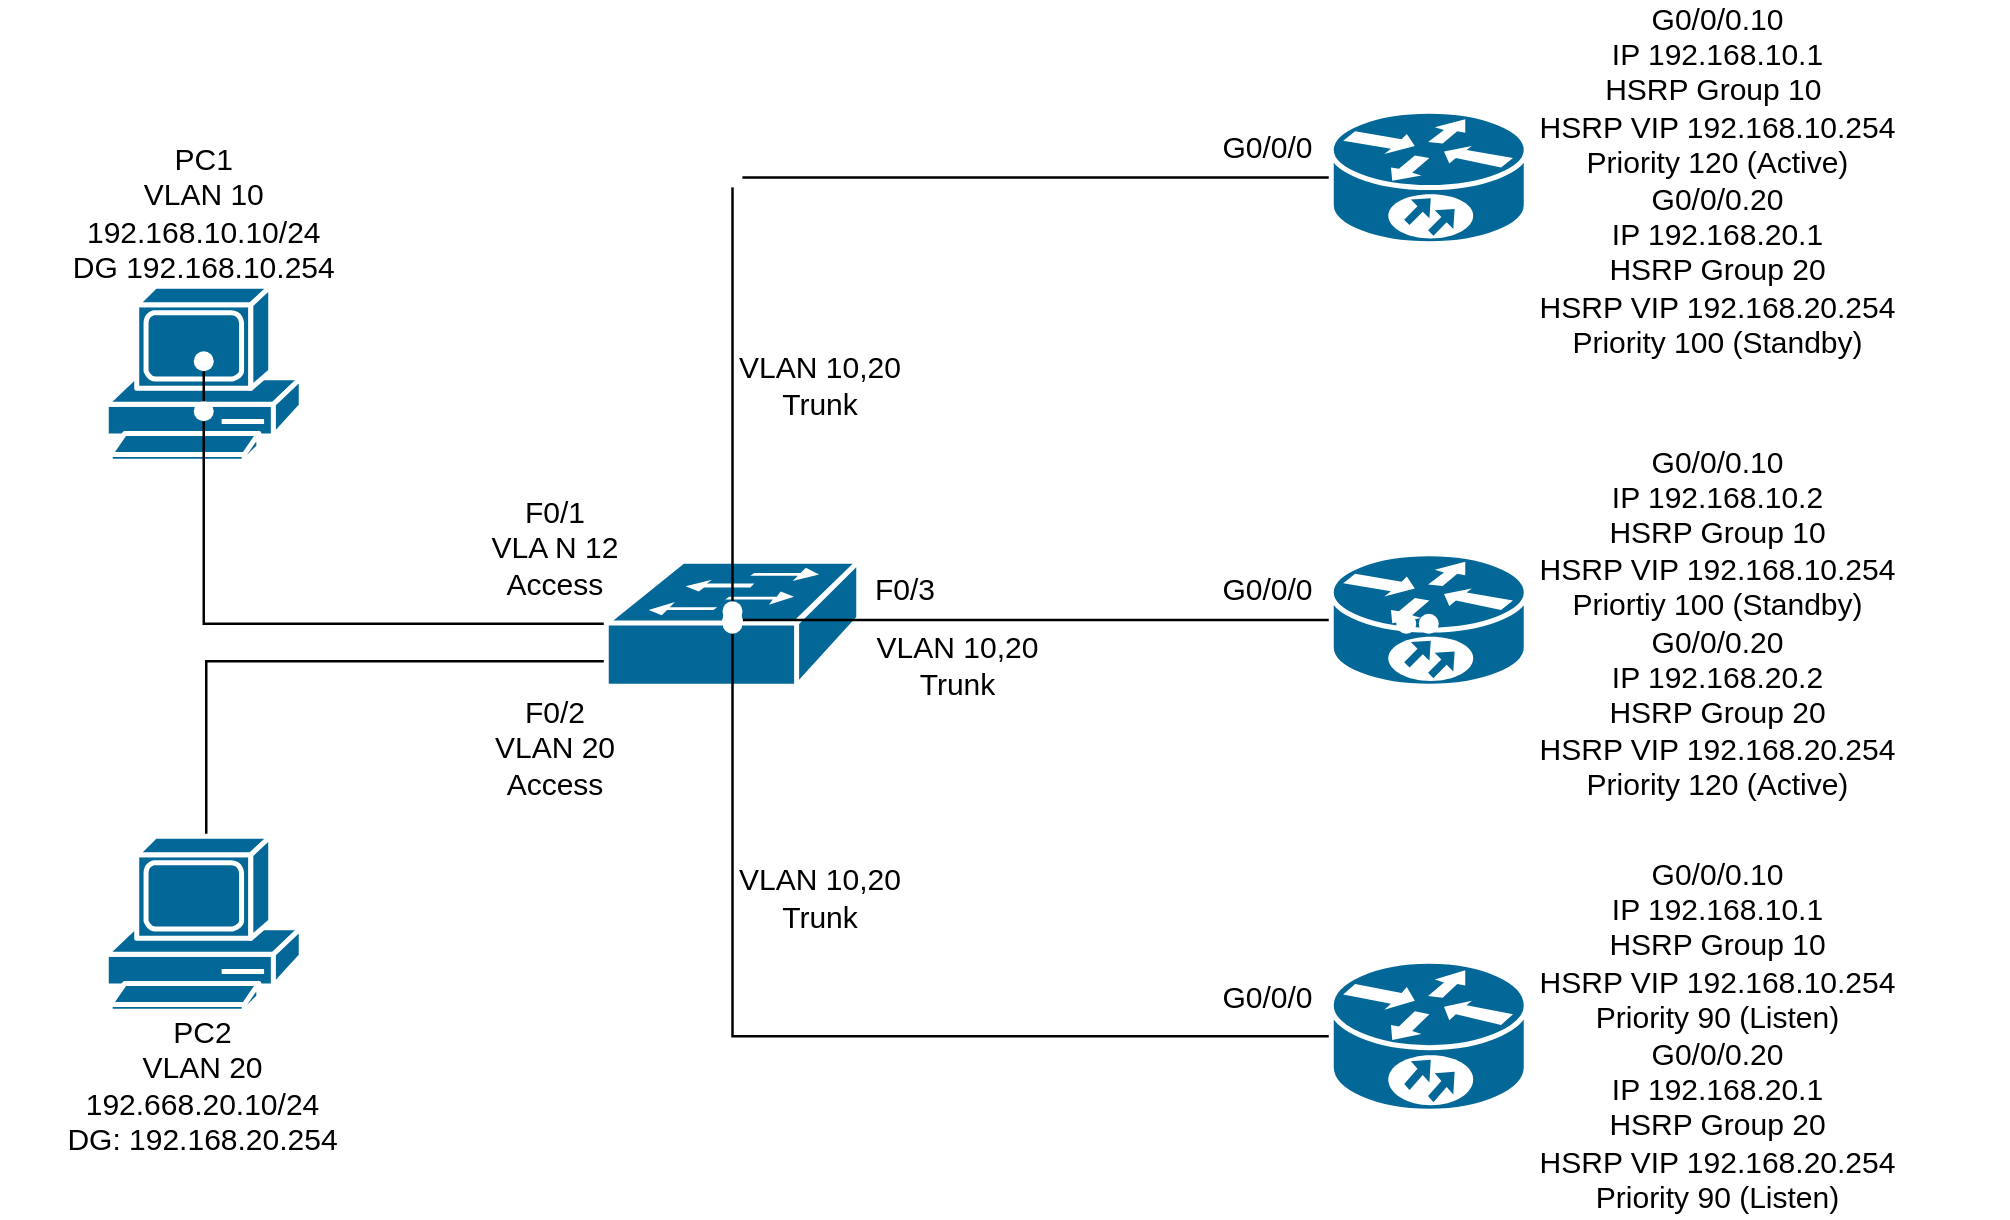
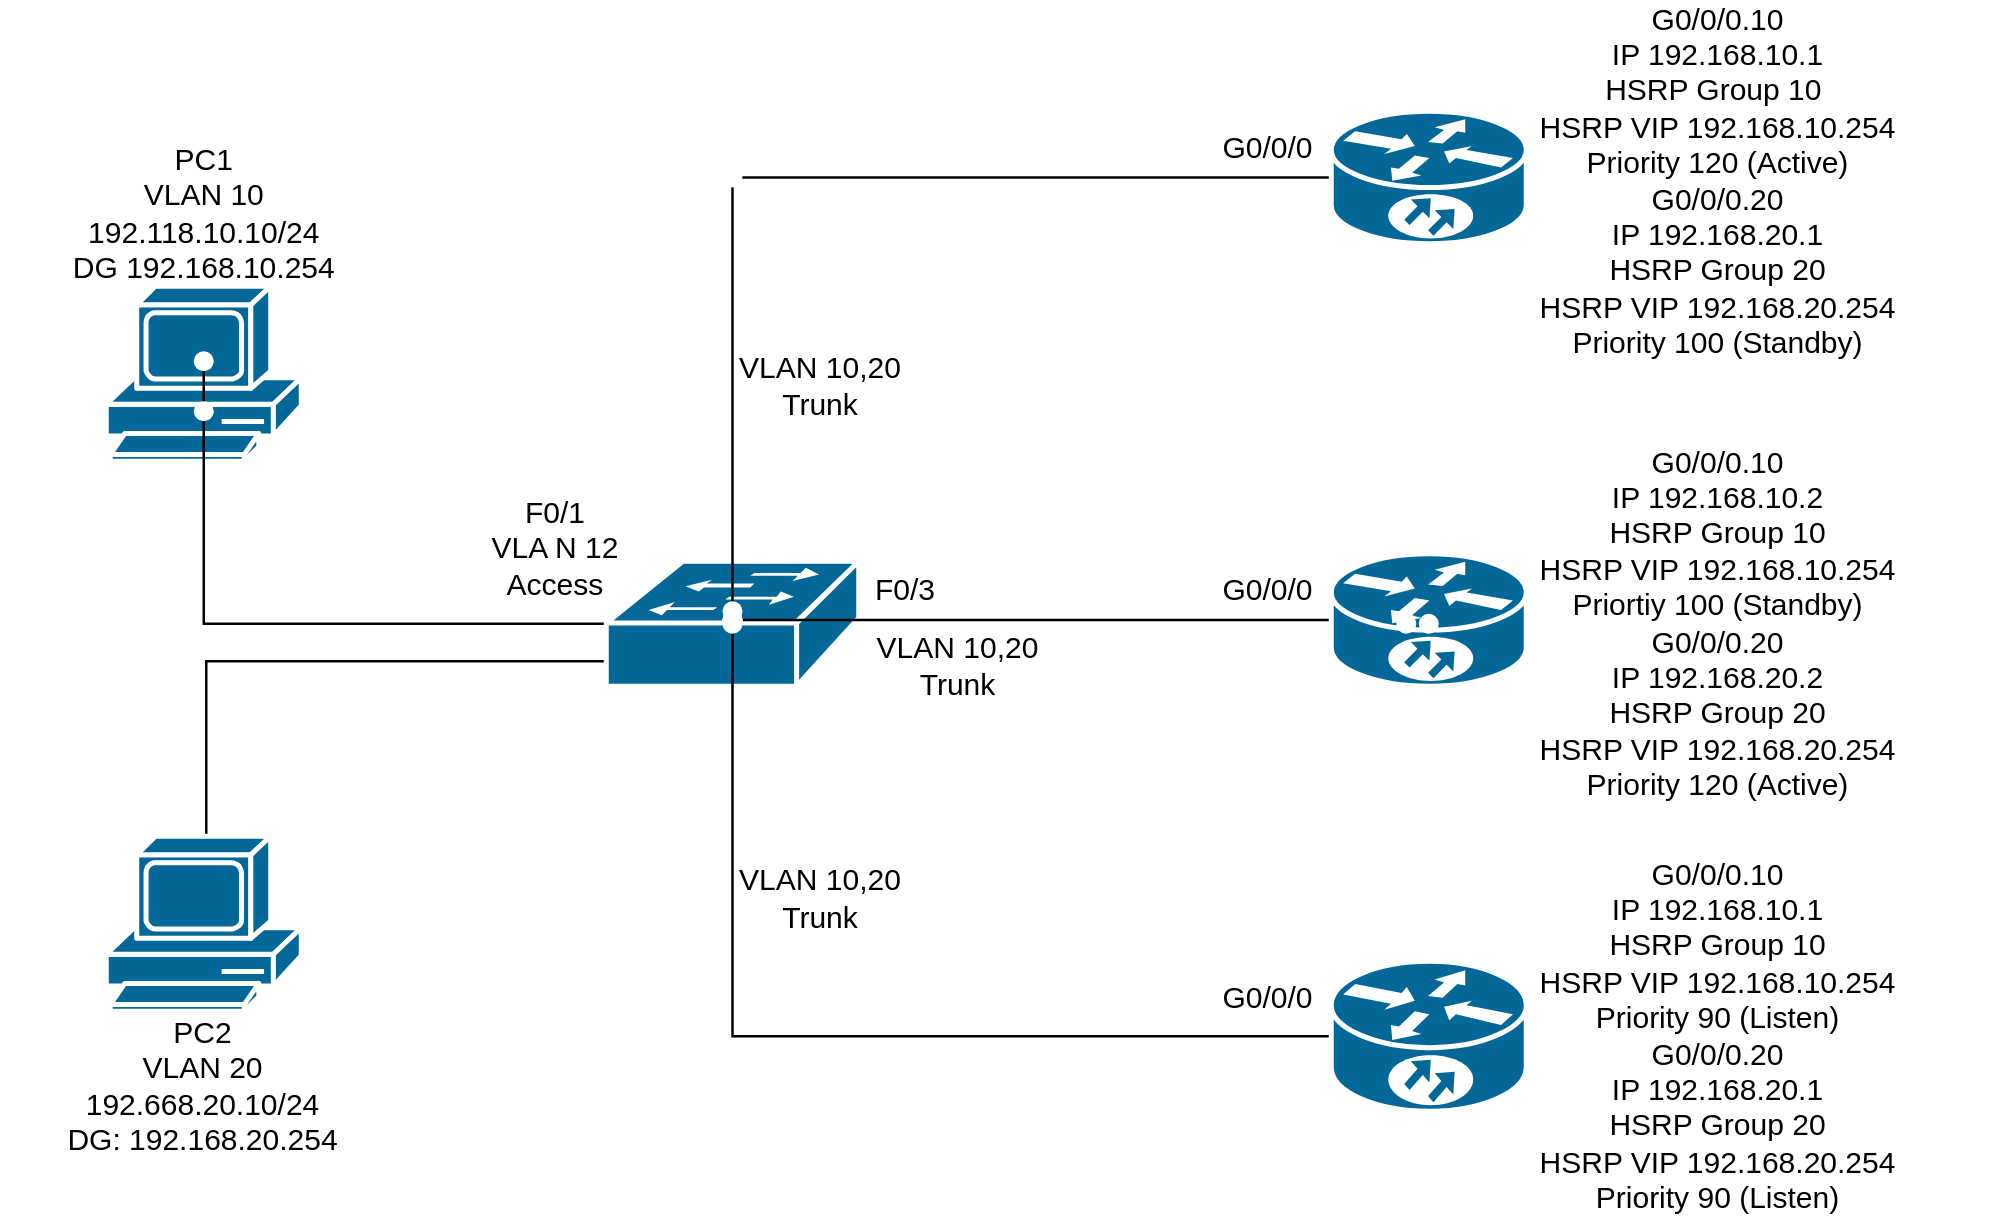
- <mxCell id="26" value="PC1&lt;div&gt;VLAN 10&lt;/div&gt;&lt;div&gt;192.168.10.10/24&lt;/div&gt;&lt;div&gt;DG 192.168.10.254&lt;/div&gt;" style="text;strokeColor=none;align=center;fillColor=none;html=1;verticalAlign=middle;whiteSpace=wrap;rounded=0;" vertex="1" parent="1"><mxGeometry x="20.75" y="56.5" width="120.5" height="8.5" as="geometry" /></mxCell>
+ <mxCell id="26" value="PC1&lt;div&gt;VLAN 10&lt;/div&gt;&lt;div&gt;192.118.10.10/24&lt;/div&gt;&lt;div&gt;DG 192.168.10.254&lt;/div&gt;" style="text;strokeColor=none;align=center;fillColor=none;html=1;verticalAlign=middle;whiteSpace=wrap;rounded=0;" vertex="1" parent="1"><mxGeometry x="20.75" y="56.5" width="120.5" height="8.5" as="geometry" /></mxCell>
- <mxCell id="23" value="F0/2&lt;div&gt;VLAN 20&lt;/div&gt;&lt;div&gt;Access&lt;/div&gt;" style="text;strokeColor=none;align=center;fillColor=none;html=1;verticalAlign=middle;whiteSpace=wrap;rounded=0;" vertex="1" parent="1"><mxGeometry x="192" y="260" width="60" height="30" as="geometry" /></mxCell>
